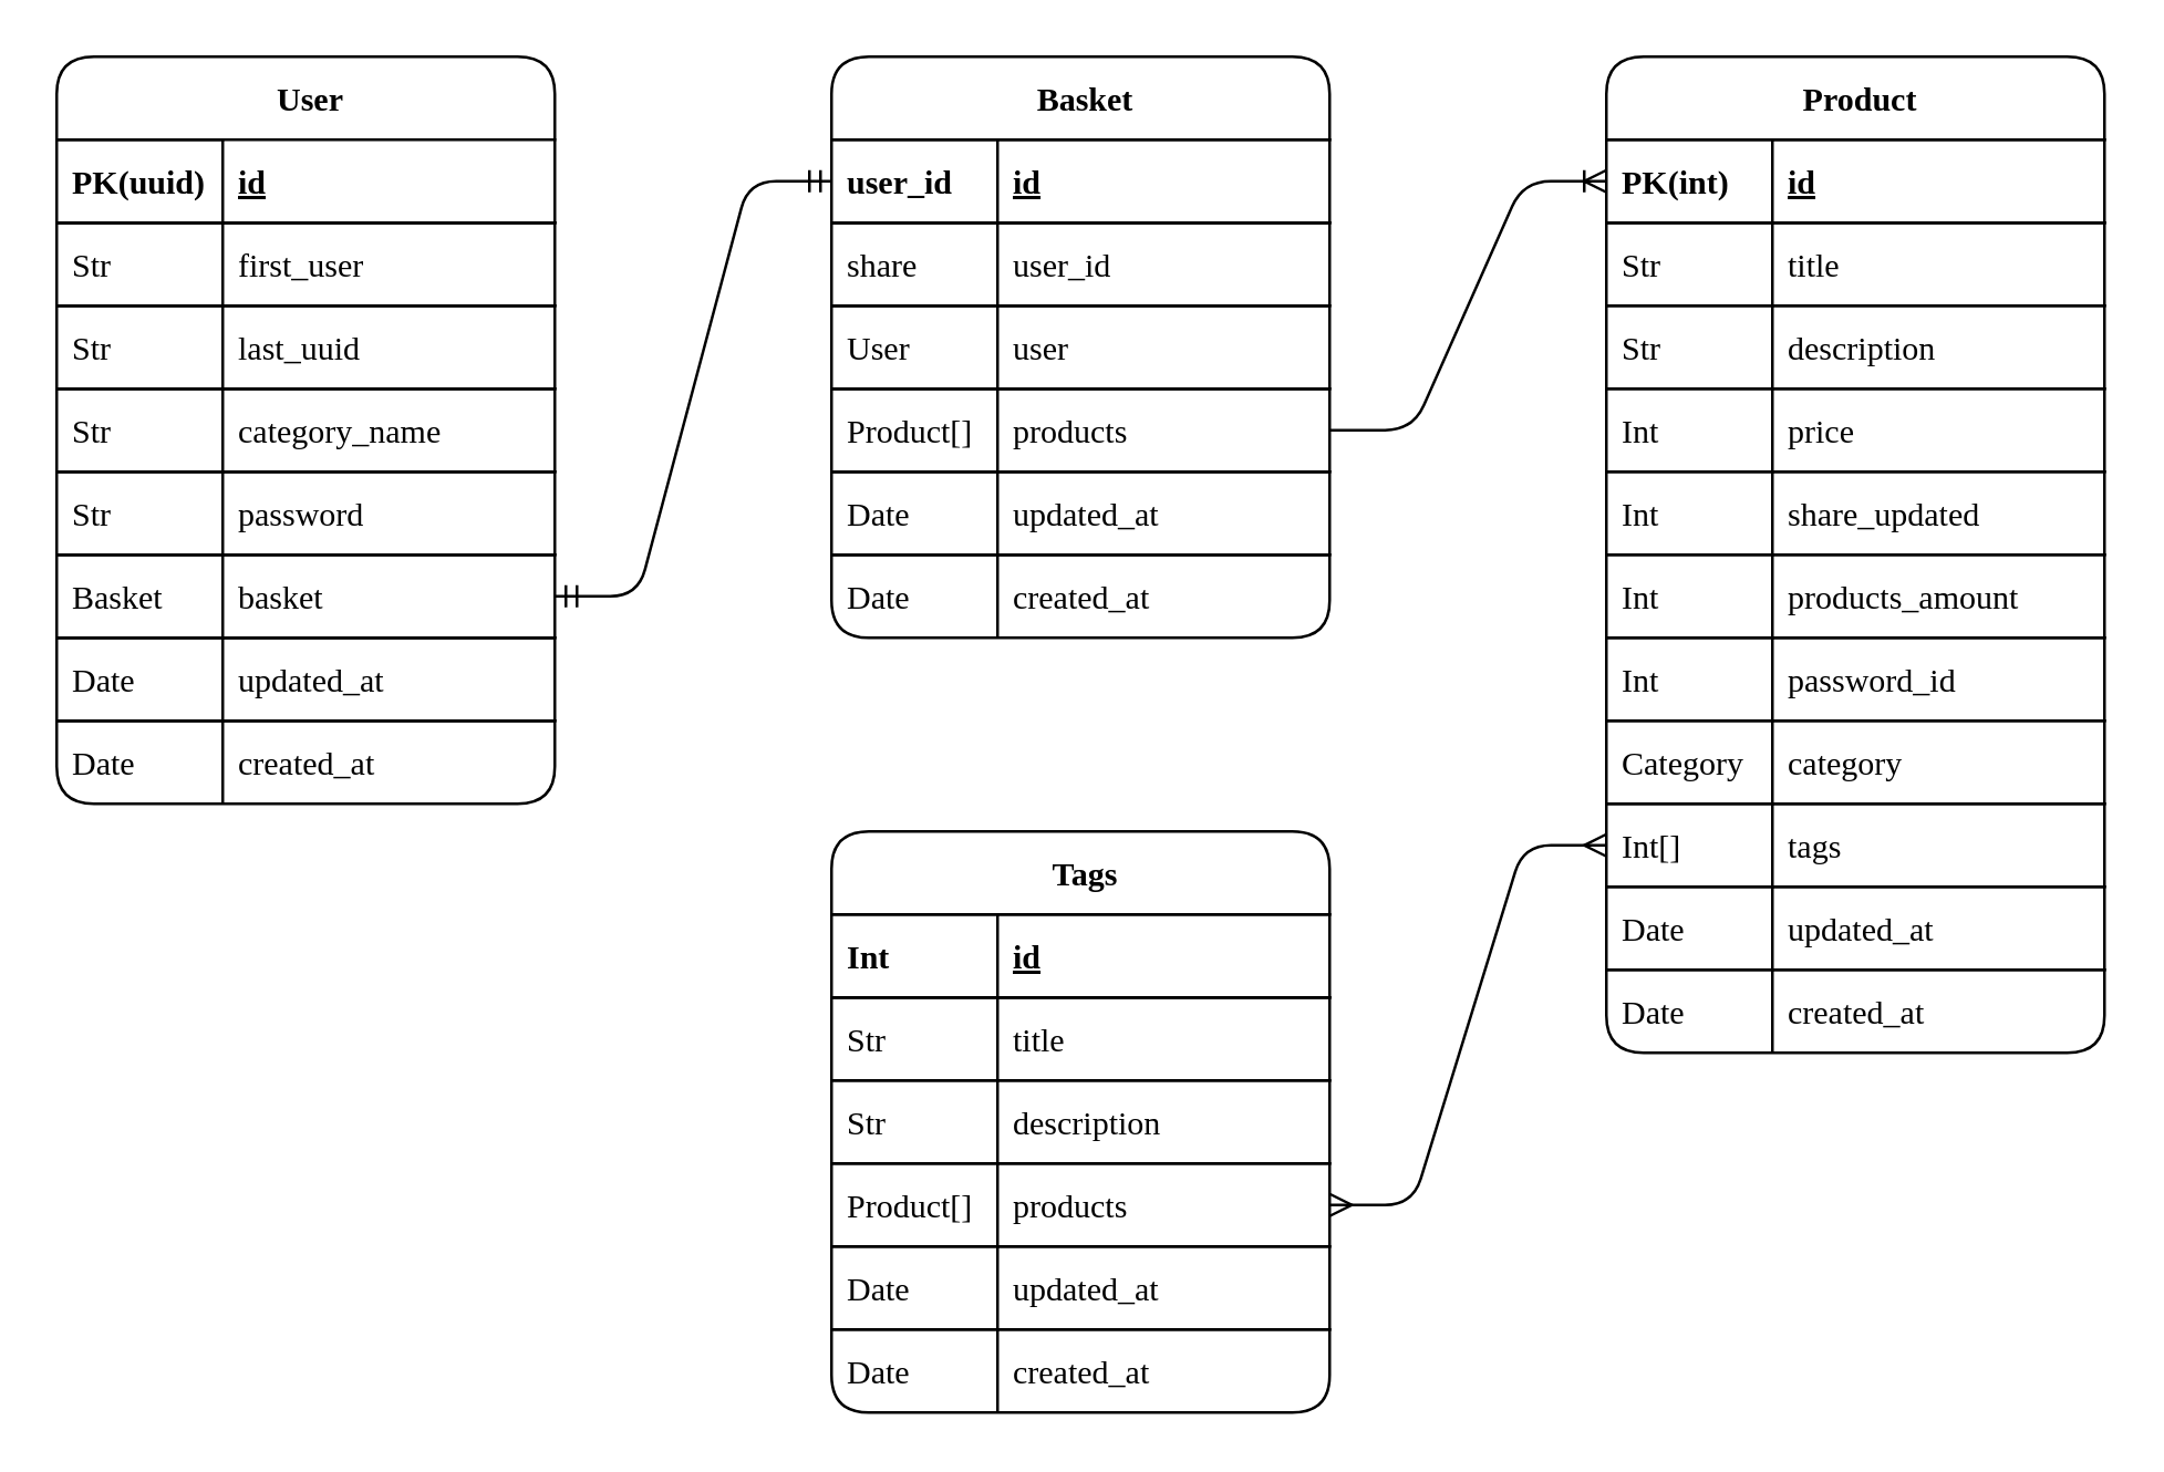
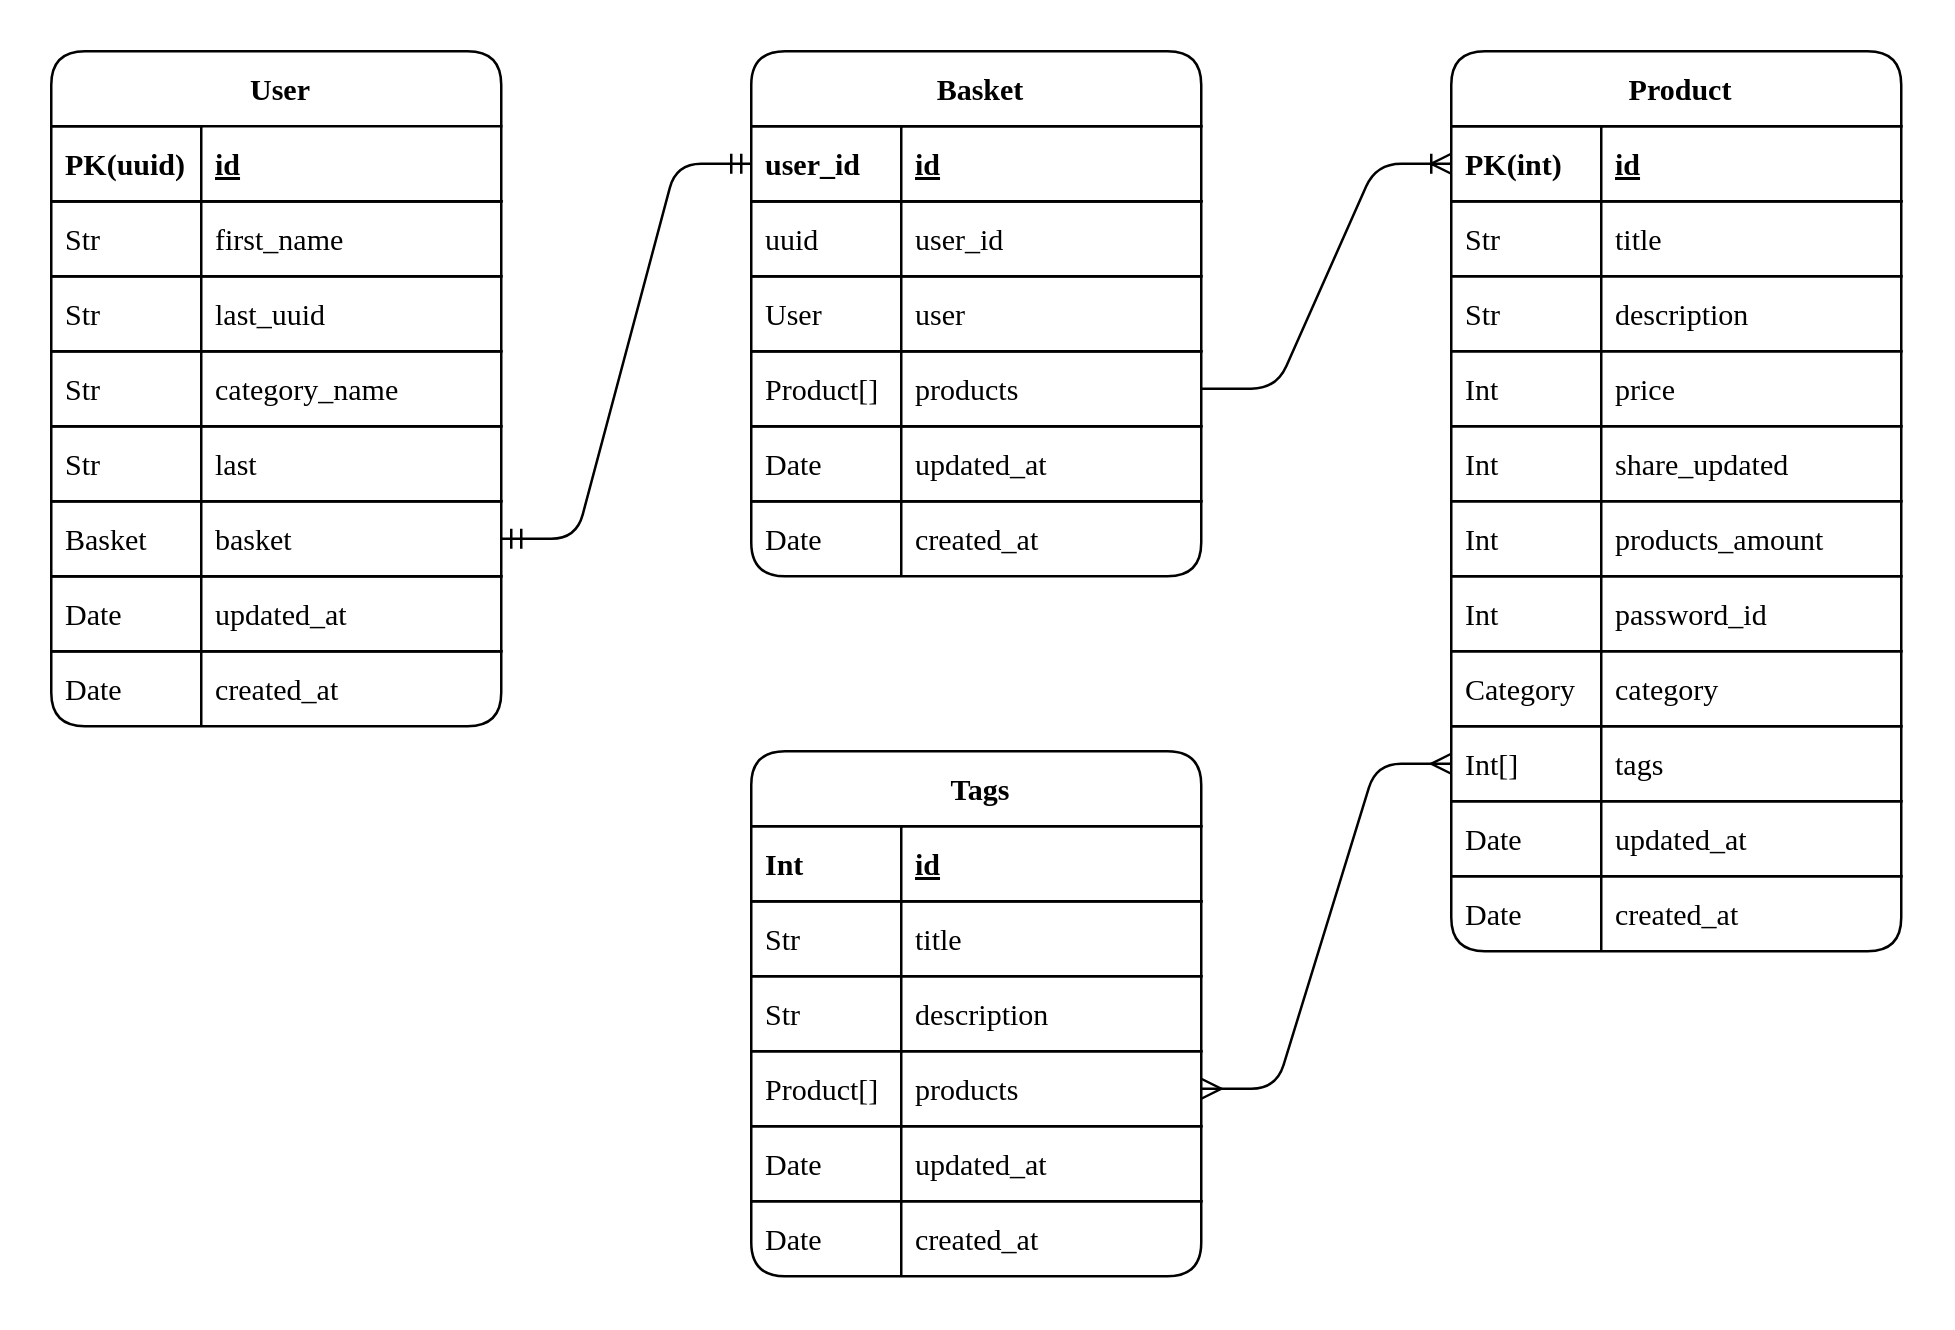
- <mxCell id="8" value="first_user" style="shape=partialRectangle;connectable=0;top=1;left=0;bottom=0;right=0;align=left;spacingLeft=4;overflow=hidden;fontFamily=Iosevka;backgroundOutline=0;swimlaneLine=0;strokeWidth=1;rounded=1;fillColor=none;" parent="6" vertex="1"><mxGeometry x="60" width="120" height="30" as="geometry"><mxRectangle width="120" height="30" as="alternateBounds" /></mxGeometry></mxCell>
+ <mxCell id="8" value="first_name" style="shape=partialRectangle;connectable=0;top=1;left=0;bottom=0;right=0;align=left;spacingLeft=4;overflow=hidden;fontFamily=Iosevka;backgroundOutline=0;swimlaneLine=0;strokeWidth=1;rounded=1;fillColor=none;" parent="6" vertex="1"><mxGeometry x="60" width="120" height="30" as="geometry"><mxRectangle width="120" height="30" as="alternateBounds" /></mxGeometry></mxCell>
- <mxCell id="32" value="share" style="shape=partialRectangle;connectable=0;top=1;left=0;bottom=0;right=0;editable=1;overflow=hidden;fontFamily=Iosevka;spacingLeft=4;align=left;backgroundOutline=0;swimlaneLine=0;strokeWidth=1;rounded=1;fillColor=none;" vertex="1" parent="31"><mxGeometry width="60" height="30" as="geometry"><mxRectangle width="60" height="30" as="alternateBounds" /></mxGeometry></mxCell>
+ <mxCell id="32" value="uuid" style="shape=partialRectangle;connectable=0;top=1;left=0;bottom=0;right=0;editable=1;overflow=hidden;fontFamily=Iosevka;spacingLeft=4;align=left;backgroundOutline=0;swimlaneLine=0;strokeWidth=1;rounded=1;fillColor=none;" vertex="1" parent="31"><mxGeometry width="60" height="30" as="geometry"><mxRectangle width="60" height="30" as="alternateBounds" /></mxGeometry></mxCell>
- <mxCell id="17" value="password" style="shape=partialRectangle;connectable=0;top=1;left=0;bottom=0;right=0;align=left;spacingLeft=4;overflow=hidden;fontFamily=Iosevka;backgroundOutline=0;swimlaneLine=0;strokeWidth=1;rounded=1;fillColor=none;" parent="15" vertex="1"><mxGeometry x="60" width="120" height="30" as="geometry"><mxRectangle width="120" height="30" as="alternateBounds" /></mxGeometry></mxCell>
+ <mxCell id="17" value="last" style="shape=partialRectangle;connectable=0;top=1;left=0;bottom=0;right=0;align=left;spacingLeft=4;overflow=hidden;fontFamily=Iosevka;backgroundOutline=0;swimlaneLine=0;strokeWidth=1;rounded=1;fillColor=none;" parent="15" vertex="1"><mxGeometry x="60" width="120" height="30" as="geometry"><mxRectangle width="120" height="30" as="alternateBounds" /></mxGeometry></mxCell>
